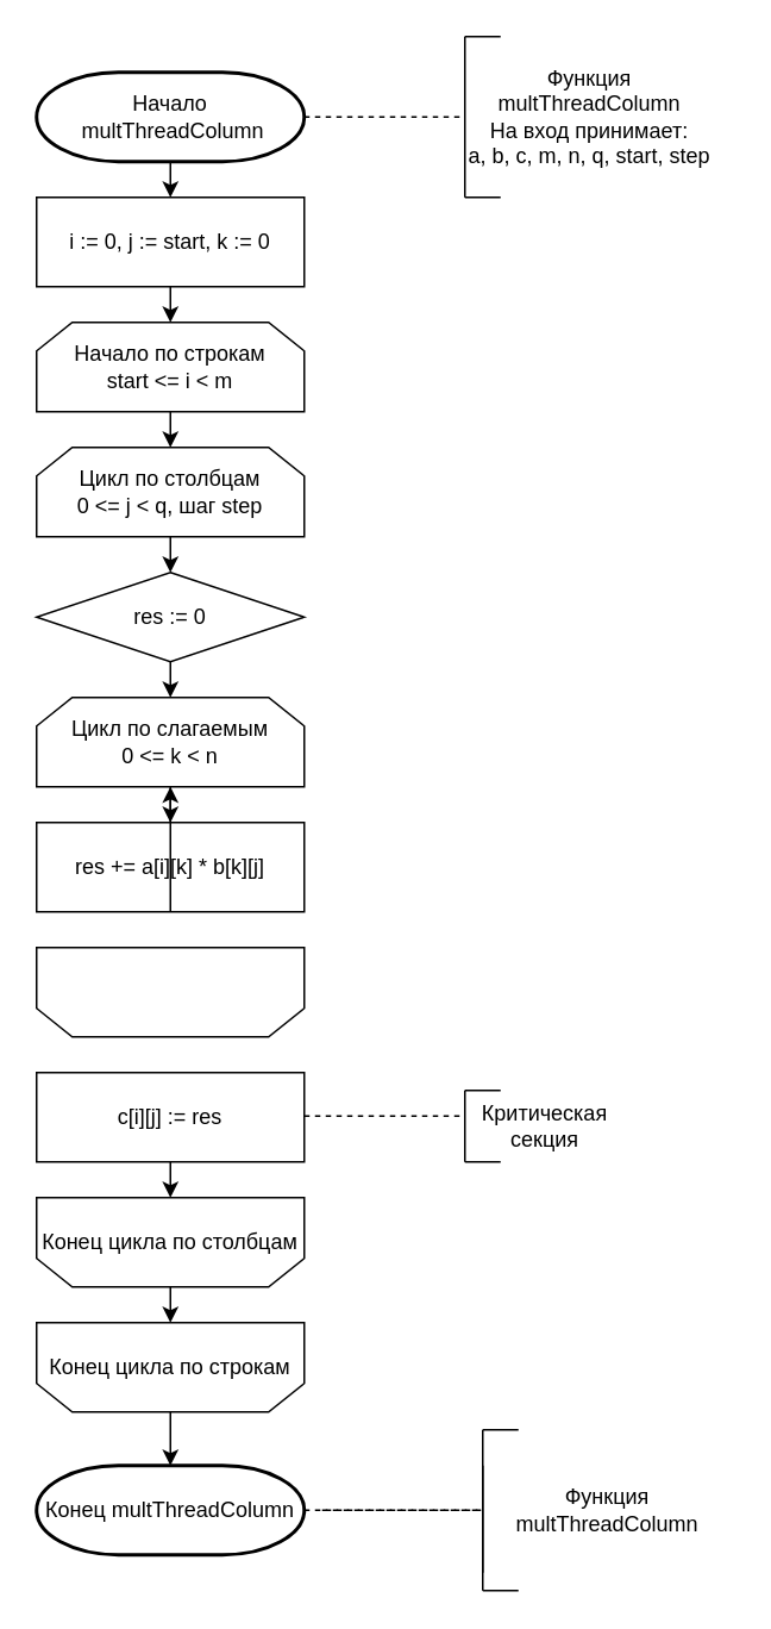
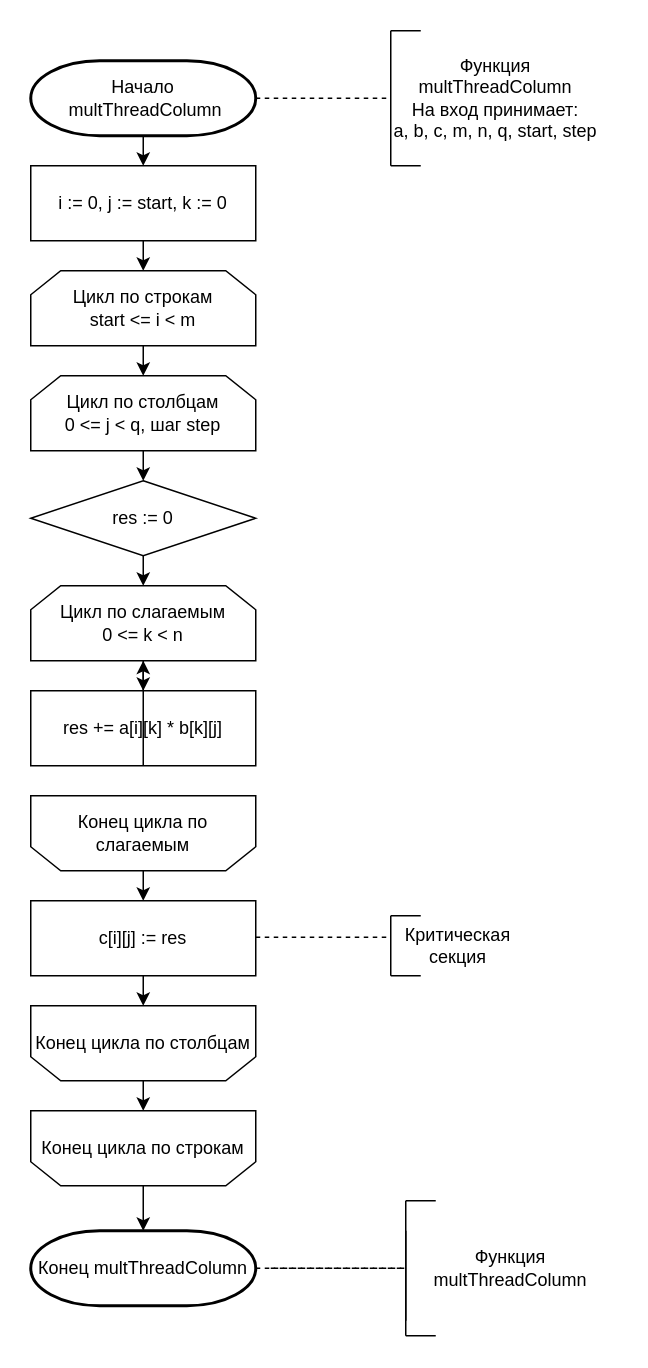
- <mxCell id="29" value="Начало по строкам&lt;br&gt;start &amp;lt;= i &amp;lt; m" style="shape=loopLimit;whiteSpace=wrap;html=1;fillColor=#ffffff;" vertex="1" parent="1"><mxGeometry x="20" y="180" width="150" height="50" as="geometry" /></mxCell>
+ <mxCell id="29" value="Цикл по строкам&lt;br&gt;start &amp;lt;= i &amp;lt; m" style="shape=loopLimit;whiteSpace=wrap;html=1;fillColor=#ffffff;" vertex="1" parent="1"><mxGeometry x="20" y="180" width="150" height="50" as="geometry" /></mxCell>
+ <mxCell id="17" value="Конец цикла по слагаемым" style="text;html=1;strokeColor=none;fillColor=none;align=center;verticalAlign=middle;whiteSpace=wrap;rounded=0;" vertex="1" parent="1"><mxGeometry x="20" y="530" width="150" height="50" as="geometry" /></mxCell>
+ <mxCell id="36" value="" style="endArrow=classic;html=1;exitX=0.5;exitY=1;exitDx=0;exitDy=0;entryX=0.5;entryY=0;entryDx=0;entryDy=0;" edge="1" parent="1" source="17" target="31"><mxGeometry width="50" height="50" relative="1" as="geometry"><mxPoint x="240" y="710" as="sourcePoint" /><mxPoint x="290" y="660" as="targetPoint" /></mxGeometry></mxCell>
